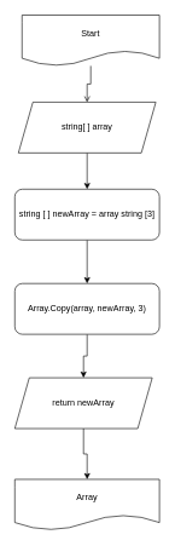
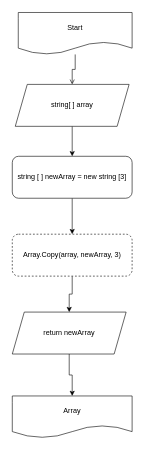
- <mxCell id="3" value="string [ ] newArray = array string [3]" style="rounded=1;whiteSpace=wrap;html=1;fontSize=12;glass=0;strokeWidth=1;shadow=0;" parent="1" vertex="1"><mxGeometry x="20" y="260" width="200" height="70" as="geometry" /></mxCell>
+ <mxCell id="3" value="string [ ] newArray = new string [3]" style="rounded=1;whiteSpace=wrap;html=1;fontSize=12;glass=0;strokeWidth=1;shadow=0;" parent="1" vertex="1"><mxGeometry x="20" y="260" width="200" height="70" as="geometry" /></mxCell>
- <mxCell id="9" value="Array.Copy(array, newArray, 3)" style="rounded=1;whiteSpace=wrap;html=1;fontSize=12;glass=0;strokeWidth=1;shadow=0;" vertex="1" parent="1"><mxGeometry x="20" y="390" width="200" height="70" as="geometry" /></mxCell>
+ <mxCell id="9" value="Array.Copy(array, newArray, 3)" style="rounded=1;whiteSpace=wrap;html=1;fontSize=12;glass=0;strokeWidth=1;shadow=0;dashed=1;" vertex="1" parent="1"><mxGeometry x="20" y="390" width="200" height="70" as="geometry" /></mxCell>
